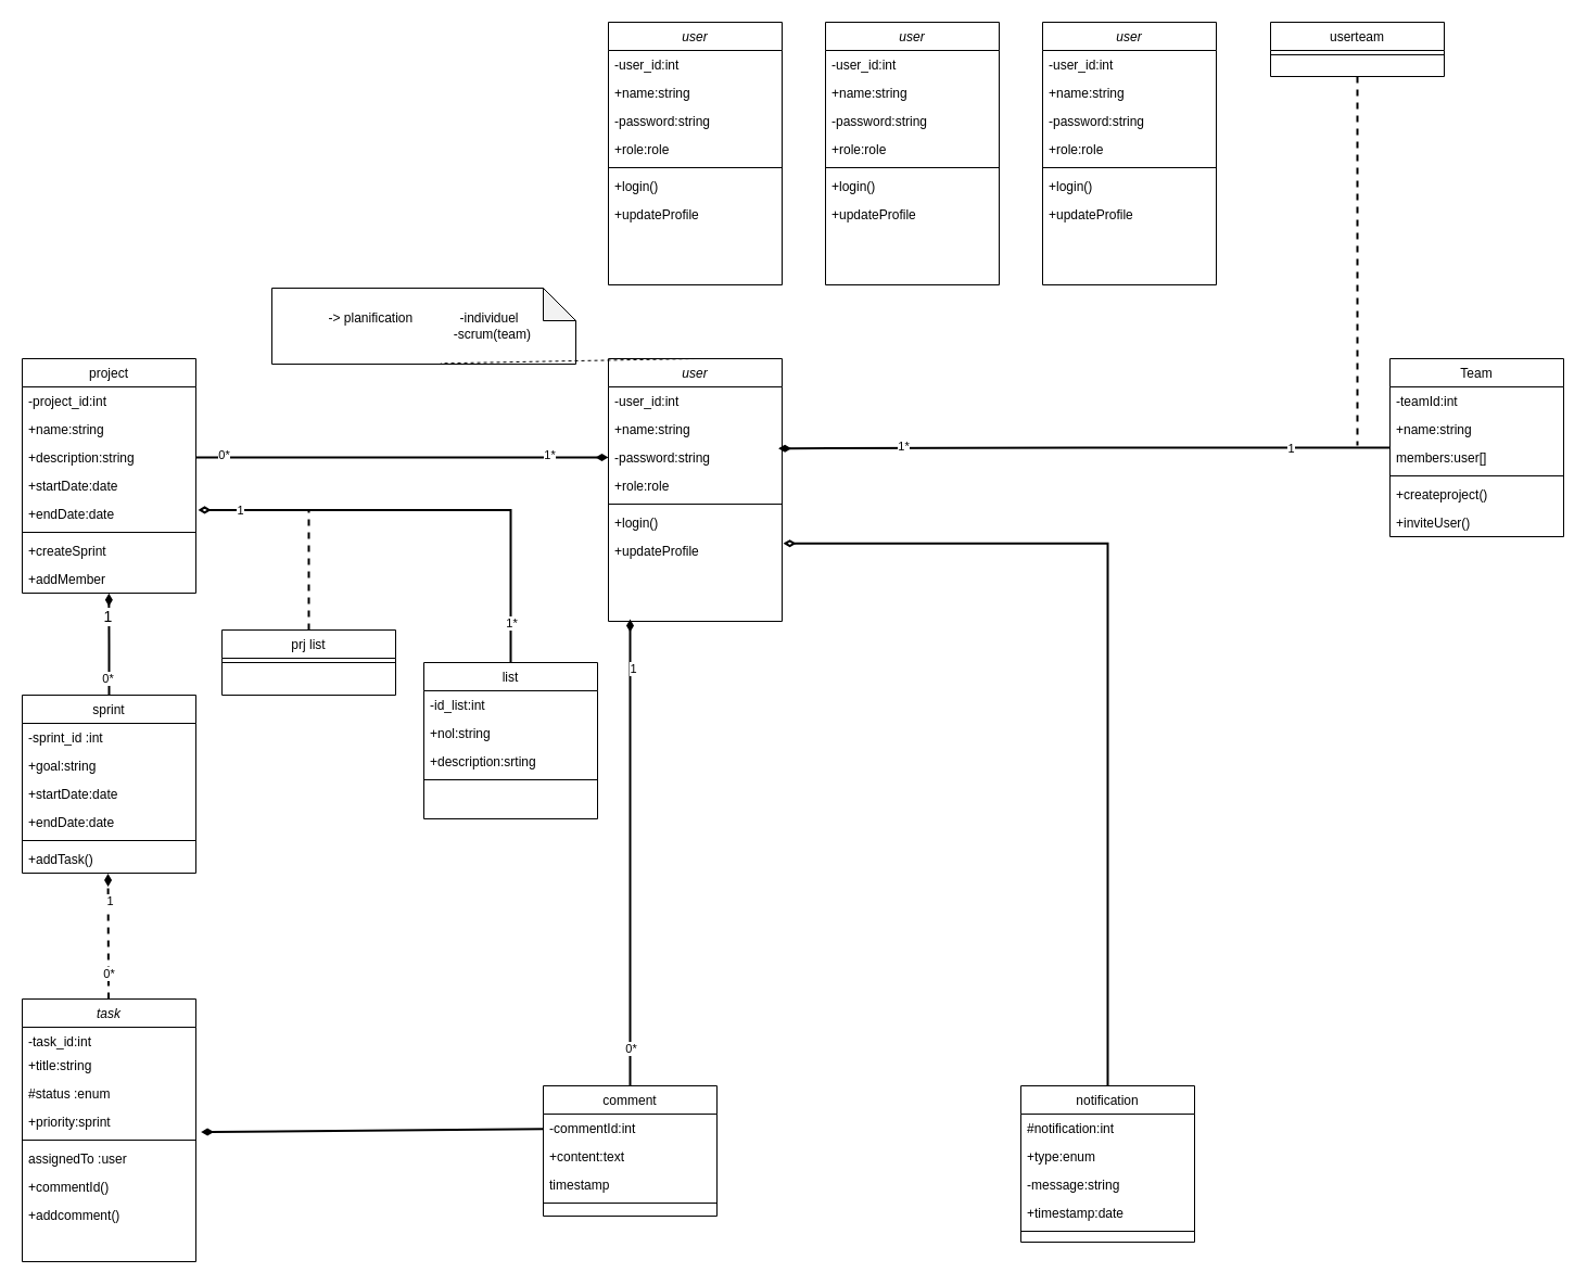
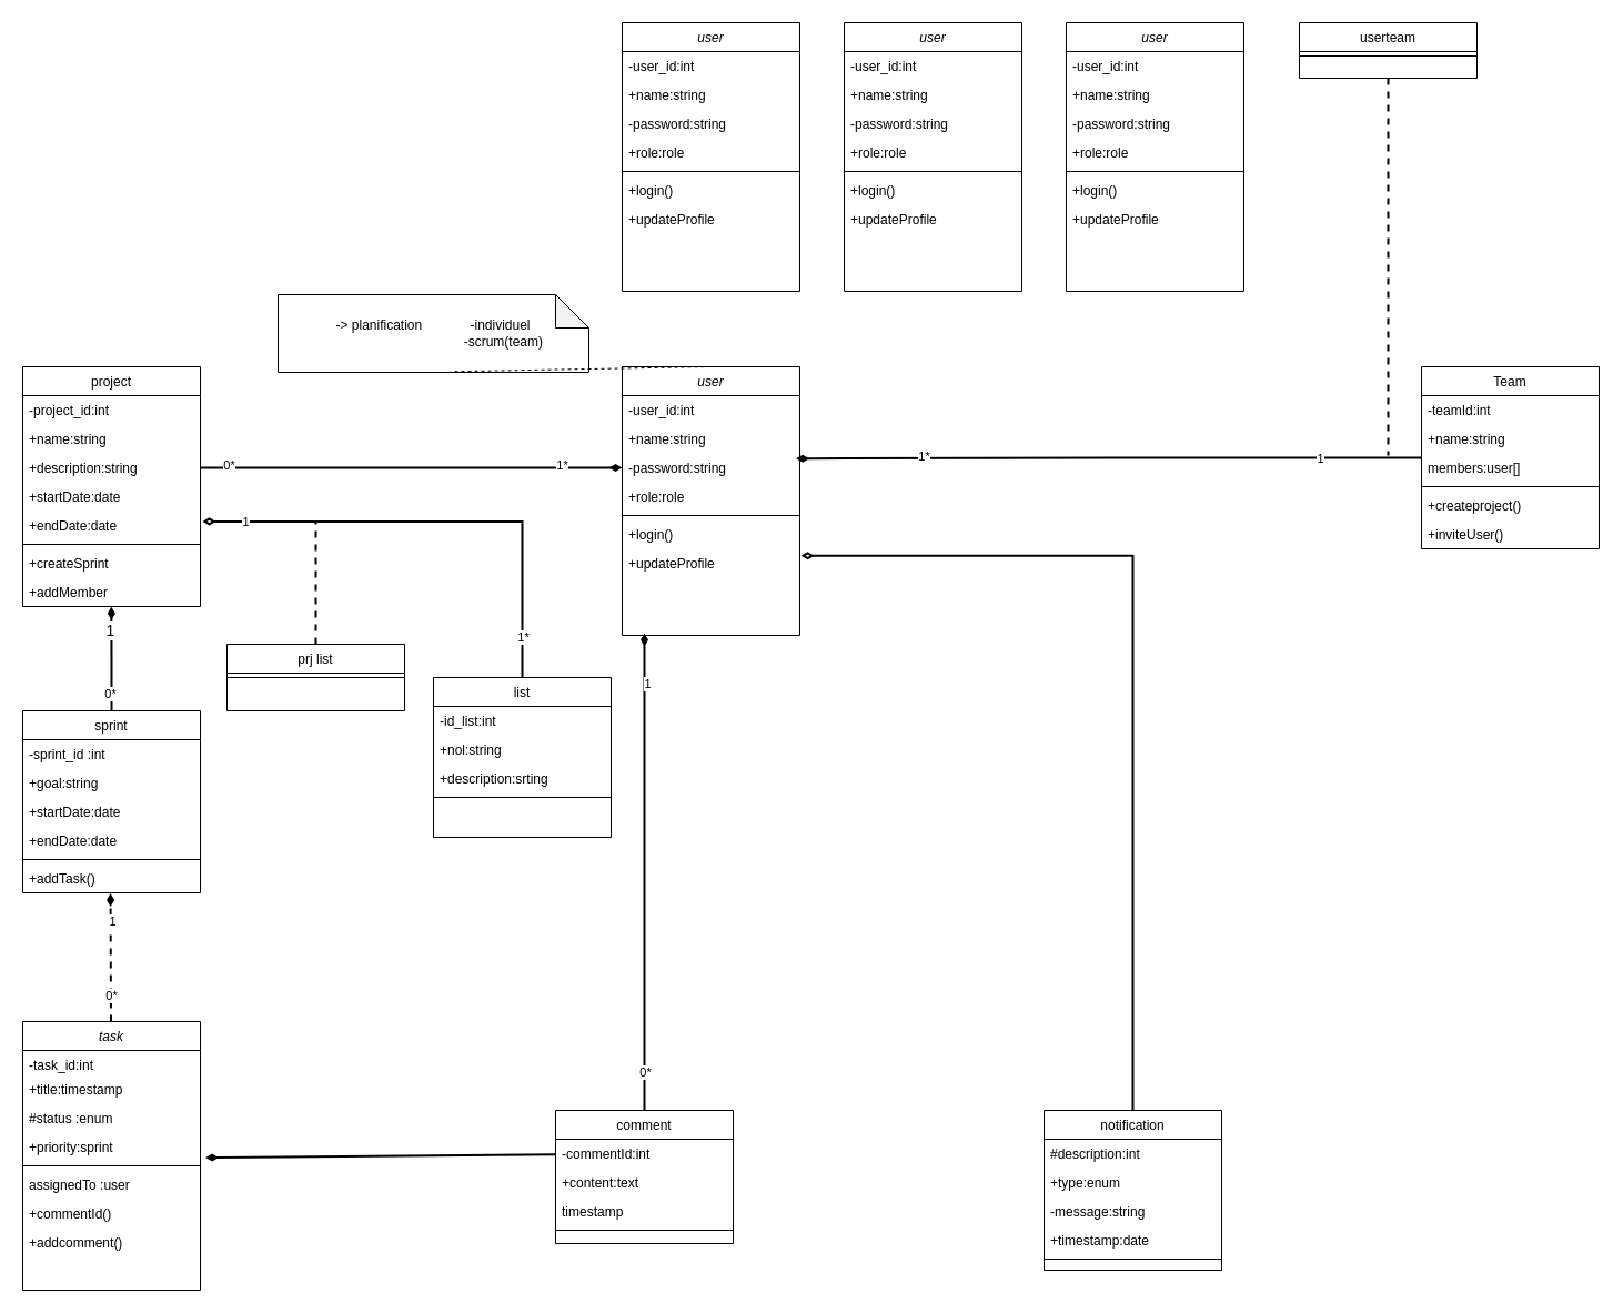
- <mxCell id="29" value="+title:string" style="text;align=left;verticalAlign=top;spacingLeft=4;spacingRight=4;overflow=hidden;rotatable=0;points=[[0,0.5],[1,0.5]];portConstraint=eastwest;rounded=0;shadow=0;html=0;" parent="27" vertex="1"><mxGeometry y="48" width="160" height="26" as="geometry" /></mxCell>
+ <mxCell id="29" value="+title:timestamp" style="text;align=left;verticalAlign=top;spacingLeft=4;spacingRight=4;overflow=hidden;rotatable=0;points=[[0,0.5],[1,0.5]];portConstraint=eastwest;rounded=0;shadow=0;html=0;" parent="27" vertex="1"><mxGeometry y="48" width="160" height="26" as="geometry" /></mxCell>
- <mxCell id="55" value="#notification:int" style="text;align=left;verticalAlign=top;spacingLeft=4;spacingRight=4;overflow=hidden;rotatable=0;points=[[0,0.5],[1,0.5]];portConstraint=eastwest;" parent="54" vertex="1"><mxGeometry y="26" width="160" height="26" as="geometry" /></mxCell>
+ <mxCell id="55" value="#description:int" style="text;align=left;verticalAlign=top;spacingLeft=4;spacingRight=4;overflow=hidden;rotatable=0;points=[[0,0.5],[1,0.5]];portConstraint=eastwest;" parent="54" vertex="1"><mxGeometry y="26" width="160" height="26" as="geometry" /></mxCell>
